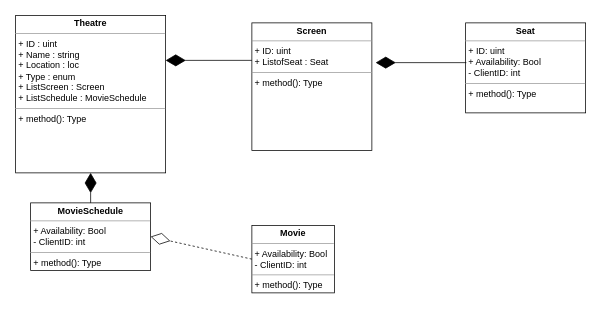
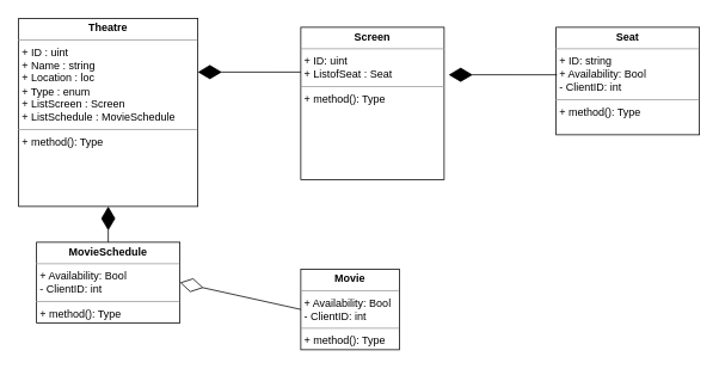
- <mxCell id="5" value="&lt;p style=&quot;margin:0px;margin-top:4px;text-align:center;&quot;&gt;&lt;b&gt;Seat&lt;/b&gt;&lt;/p&gt;&lt;hr size=&quot;1&quot;&gt;&lt;p style=&quot;margin:0px;margin-left:4px;&quot;&gt;+ ID: uint&lt;br&gt;+ Availability: Bool&lt;br&gt;- ClientID: int&amp;nbsp;&lt;/p&gt;&lt;hr size=&quot;1&quot;&gt;&lt;p style=&quot;margin:0px;margin-left:4px;&quot;&gt;+ method(): Type&lt;/p&gt;" style="verticalAlign=top;align=left;overflow=fill;fontSize=12;fontFamily=Helvetica;html=1;whiteSpace=wrap;" vertex="1" parent="1"><mxGeometry x="620" y="30" width="160" height="120" as="geometry" /></mxCell>
+ <mxCell id="5" value="&lt;p style=&quot;margin:0px;margin-top:4px;text-align:center;&quot;&gt;&lt;b&gt;Seat&lt;/b&gt;&lt;/p&gt;&lt;hr size=&quot;1&quot;&gt;&lt;p style=&quot;margin:0px;margin-left:4px;&quot;&gt;+ ID: string&lt;br&gt;+ Availability: Bool&lt;br&gt;- ClientID: int&amp;nbsp;&lt;/p&gt;&lt;hr size=&quot;1&quot;&gt;&lt;p style=&quot;margin:0px;margin-left:4px;&quot;&gt;+ method(): Type&lt;/p&gt;" style="verticalAlign=top;align=left;overflow=fill;fontSize=12;fontFamily=Helvetica;html=1;whiteSpace=wrap;" vertex="1" parent="1"><mxGeometry x="620" y="30" width="160" height="120" as="geometry" /></mxCell>
- <mxCell id="10" value="" style="endArrow=diamondThin;endFill=0;endSize=24;html=1;rounded=0;exitX=0;exitY=0.5;exitDx=0;exitDy=0;entryX=1;entryY=0.5;entryDx=0;entryDy=0;dashed=1;" edge="1" parent="1" source="7" target="8"><mxGeometry width="160" relative="1" as="geometry"><mxPoint x="320" y="170" as="sourcePoint" /><mxPoint x="480" y="170" as="targetPoint" /></mxGeometry></mxCell>
+ <mxCell id="10" value="" style="endArrow=diamondThin;endFill=0;endSize=24;html=1;rounded=0;exitX=0;exitY=0.5;exitDx=0;exitDy=0;entryX=1;entryY=0.5;entryDx=0;entryDy=0;" edge="1" parent="1" source="7" target="8"><mxGeometry width="160" relative="1" as="geometry"><mxPoint x="320" y="170" as="sourcePoint" /><mxPoint x="480" y="170" as="targetPoint" /></mxGeometry></mxCell>
